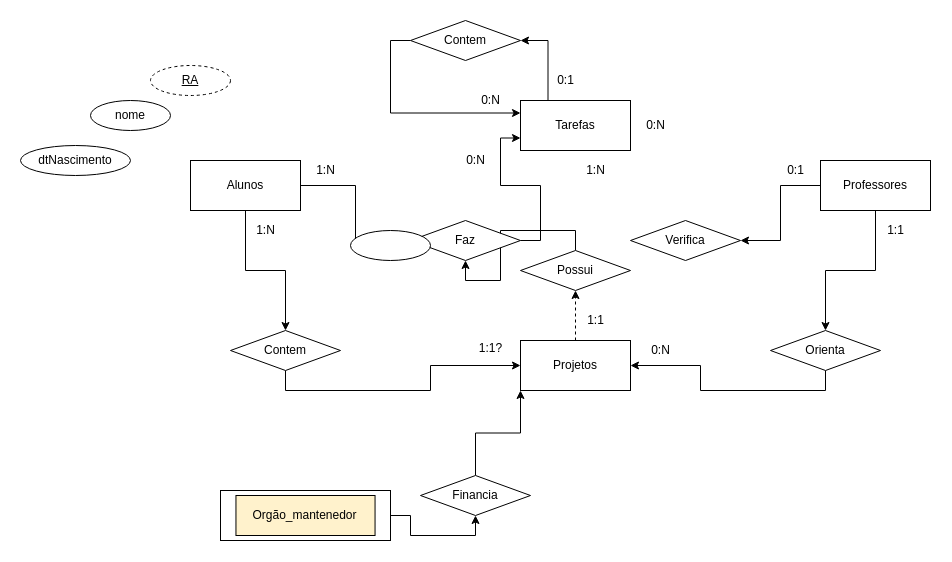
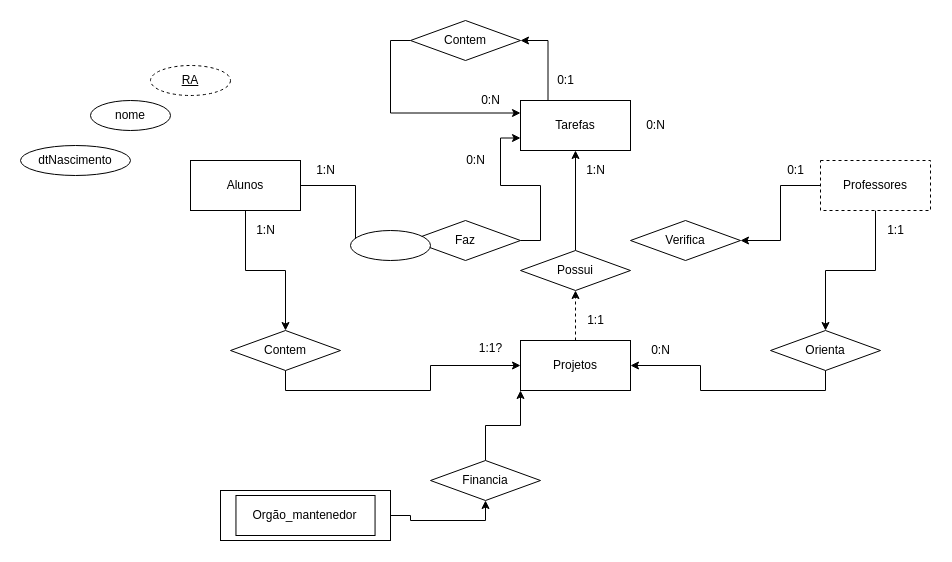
- <mxCell id="9" value="Professores" style="rounded=0;whiteSpace=wrap;html=1;" parent="1" vertex="1"><mxGeometry x="820" y="160" width="110" height="50" as="geometry" /></mxCell>
+ <mxCell id="9" value="Professores" style="rounded=0;whiteSpace=wrap;html=1;dashed=1;" parent="1" vertex="1"><mxGeometry x="820" y="160" width="110" height="50" as="geometry" /></mxCell>
- <mxCell id="16" style="edgeStyle=orthogonalEdgeStyle;rounded=0;orthogonalLoop=1;jettySize=auto;html=1;exitX=0.5;exitY=0;exitDx=0;exitDy=0;" parent="1" source="17" target="21" edge="1"><mxGeometry relative="1" as="geometry"><mxPoint x="575" y="170" as="targetPoint" /></mxGeometry></mxCell>
+ <mxCell id="16" style="edgeStyle=orthogonalEdgeStyle;rounded=0;orthogonalLoop=1;jettySize=auto;html=1;exitX=0.5;exitY=0;exitDx=0;exitDy=0;entryX=0.5;entryY=1;entryDx=0;entryDy=0;" parent="1" source="17" target="11" edge="1"><mxGeometry relative="1" as="geometry"><mxPoint x="575" y="170" as="targetPoint" /></mxGeometry></mxCell>
- <mxCell id="41" value="Financia" style="rhombus;whiteSpace=wrap;html=1;" vertex="1" parent="1"><mxGeometry x="420" y="475" width="110" height="40" as="geometry" /></mxCell>
+ <mxCell id="41" value="Financia" style="rhombus;whiteSpace=wrap;html=1;" vertex="1" parent="1"><mxGeometry x="430" y="460" width="110" height="40" as="geometry" /></mxCell>
- <mxCell id="39" value="&lt;div style=&quot;text-align: justify&quot;&gt;Orgão_mantenedor&lt;/div&gt;" style="rounded=0;whiteSpace=wrap;html=1;fillColor=#fff2cc;" vertex="1" parent="37"><mxGeometry x="15.455" y="5" width="139.091" height="40" as="geometry" /></mxCell>
+ <mxCell id="39" value="&lt;div style=&quot;text-align: justify&quot;&gt;Orgão_mantenedor&lt;/div&gt;" style="rounded=0;whiteSpace=wrap;html=1;" vertex="1" parent="37"><mxGeometry x="15.455" y="5" width="139.091" height="40" as="geometry" /></mxCell>
